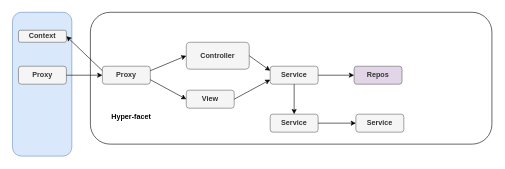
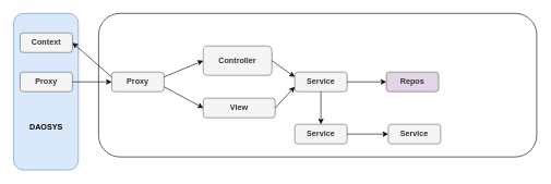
- <mxCell id="5" value="&lt;b&gt;Context&lt;/b&gt;" style="rounded=1;whiteSpace=wrap;html=1;fillColor=#f5f5f5;strokeColor=#666666;fontColor=#333333;" parent="1" vertex="1"><mxGeometry x="30" y="50" width="80" height="20" as="geometry" /></mxCell>
+ <mxCell id="5" value="&lt;b&gt;Context&lt;/b&gt;" style="rounded=1;whiteSpace=wrap;html=1;fillColor=#f5f5f5;strokeColor=#666666;fontColor=#333333;" parent="1" vertex="1"><mxGeometry x="30" y="50" width="80" height="30" as="geometry" /></mxCell>
- <mxCell id="8" value="&lt;b&gt;View&lt;/b&gt;" style="rounded=1;whiteSpace=wrap;html=1;fillColor=#f5f5f5;fontColor=#333333;strokeColor=#666666;" parent="1" vertex="1"><mxGeometry x="310" y="150" width="80" height="30" as="geometry" /></mxCell>
+ <mxCell id="8" value="&lt;b&gt;View&lt;/b&gt;" style="rounded=1;whiteSpace=wrap;html=1;fillColor=#f5f5f5;fontColor=#333333;strokeColor=#666666;" parent="1" vertex="1"><mxGeometry x="310" y="150" width="110" height="30" as="geometry" /></mxCell>
+ <mxCell id="22" value="&lt;b&gt;DAOSYS&lt;/b&gt;" style="text;html=1;strokeColor=none;fillColor=none;align=center;verticalAlign=middle;whiteSpace=wrap;rounded=0;" parent="1" vertex="1"><mxGeometry x="29.5" y="180" width="80" height="30" as="geometry" /></mxCell>
- <mxCell id="23" value="&lt;b&gt;Hyper-facet&amp;nbsp;&lt;/b&gt;" style="text;html=1;strokeColor=none;fillColor=none;align=center;verticalAlign=middle;whiteSpace=wrap;rounded=0;" parent="1" vertex="1"><mxGeometry x="160" y="180" width="120" height="30" as="geometry" /></mxCell>
